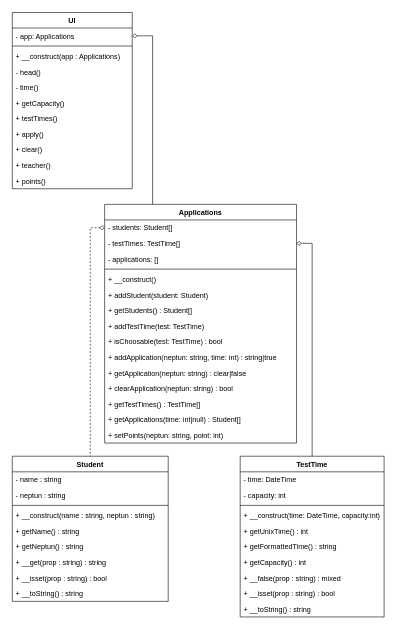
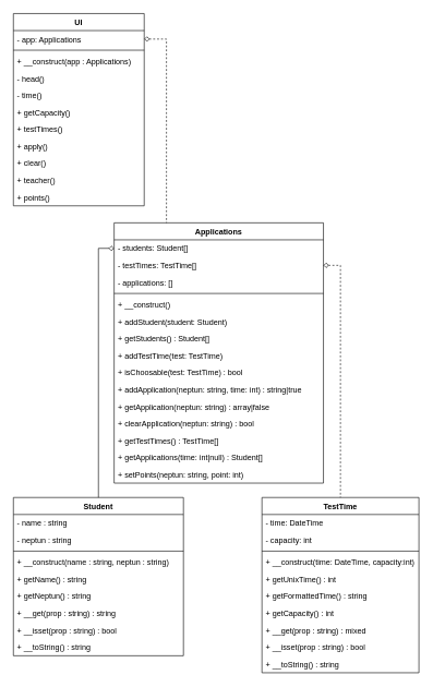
- <mxCell id="53" style="edgeStyle=orthogonalEdgeStyle;rounded=0;orthogonalLoop=1;jettySize=auto;html=1;entryX=0.25;entryY=0;entryDx=0;entryDy=0;endArrow=none;endFill=0;startArrow=diamond;startFill=0;" edge="1" parent="1" source="42" target="23"><mxGeometry relative="1" as="geometry" /></mxCell>
+ <mxCell id="53" style="edgeStyle=orthogonalEdgeStyle;rounded=0;orthogonalLoop=1;jettySize=auto;html=1;entryX=0.25;entryY=0;entryDx=0;entryDy=0;endArrow=none;endFill=0;startArrow=diamond;startFill=0;dashed=1;" edge="1" parent="1" source="42" target="23"><mxGeometry relative="1" as="geometry" /></mxCell>
- <mxCell id="39" style="edgeStyle=orthogonalEdgeStyle;rounded=0;orthogonalLoop=1;jettySize=auto;html=1;entryX=0.5;entryY=0;entryDx=0;entryDy=0;endArrow=none;endFill=0;startArrow=diamond;startFill=0;dashed=1;" parent="1" source="24" target="2" edge="1"><mxGeometry relative="1" as="geometry"><mxPoint x="170" y="740" as="targetPoint" /></mxGeometry></mxCell>
+ <mxCell id="39" style="edgeStyle=orthogonalEdgeStyle;rounded=0;orthogonalLoop=1;jettySize=auto;html=1;entryX=0.5;entryY=0;entryDx=0;entryDy=0;endArrow=none;endFill=0;startArrow=diamond;startFill=0;" parent="1" source="24" target="2" edge="1"><mxGeometry relative="1" as="geometry"><mxPoint x="170" y="740" as="targetPoint" /></mxGeometry></mxCell>
- <mxCell id="40" style="edgeStyle=orthogonalEdgeStyle;rounded=0;orthogonalLoop=1;jettySize=auto;html=1;entryX=0.5;entryY=0;entryDx=0;entryDy=0;endArrow=none;endFill=0;startArrow=diamond;startFill=0;" parent="1" source="25" target="12" edge="1"><mxGeometry relative="1" as="geometry" /></mxCell>
+ <mxCell id="40" style="edgeStyle=orthogonalEdgeStyle;rounded=0;orthogonalLoop=1;jettySize=auto;html=1;entryX=0.5;entryY=0;entryDx=0;entryDy=0;endArrow=none;endFill=0;startArrow=diamond;startFill=0;dashed=1;" parent="1" source="25" target="12" edge="1"><mxGeometry relative="1" as="geometry" /></mxCell>
- <mxCell id="34" value="+ getApplication(neptun: string) : clear|false" style="text;strokeColor=none;fillColor=none;align=left;verticalAlign=top;spacingLeft=4;spacingRight=4;overflow=hidden;rotatable=0;points=[[0,0.5],[1,0.5]];portConstraint=eastwest;" parent="23" vertex="1"><mxGeometry y="268" width="320" height="26" as="geometry" /></mxCell>
+ <mxCell id="34" value="+ getApplication(neptun: string) : array|false" style="text;strokeColor=none;fillColor=none;align=left;verticalAlign=top;spacingLeft=4;spacingRight=4;overflow=hidden;rotatable=0;points=[[0,0.5],[1,0.5]];portConstraint=eastwest;" parent="23" vertex="1"><mxGeometry y="268" width="320" height="26" as="geometry" /></mxCell>
- <mxCell id="20" value="+ __false(prop : string) : mixed&#10;&#10;&#10;" style="text;strokeColor=none;fillColor=none;align=left;verticalAlign=top;spacingLeft=4;spacingRight=4;overflow=hidden;rotatable=0;points=[[0,0.5],[1,0.5]];portConstraint=eastwest;" parent="12" vertex="1"><mxGeometry y="190" width="240" height="26" as="geometry" /></mxCell>
+ <mxCell id="20" value="+ __get(prop : string) : mixed&#10;&#10;&#10;" style="text;strokeColor=none;fillColor=none;align=left;verticalAlign=top;spacingLeft=4;spacingRight=4;overflow=hidden;rotatable=0;points=[[0,0.5],[1,0.5]];portConstraint=eastwest;" parent="12" vertex="1"><mxGeometry y="190" width="240" height="26" as="geometry" /></mxCell>
